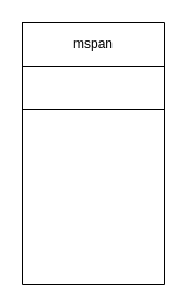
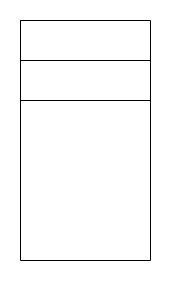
- <mxCell id="4" value="mspan" style="shape=partialRectangle;html=1;whiteSpace=wrap;connectable=0;overflow=hidden;fillColor=none;top=0;left=0;bottom=0;right=0;" vertex="1" parent="3"><mxGeometry width="130" height="40" as="geometry" /></mxCell>
